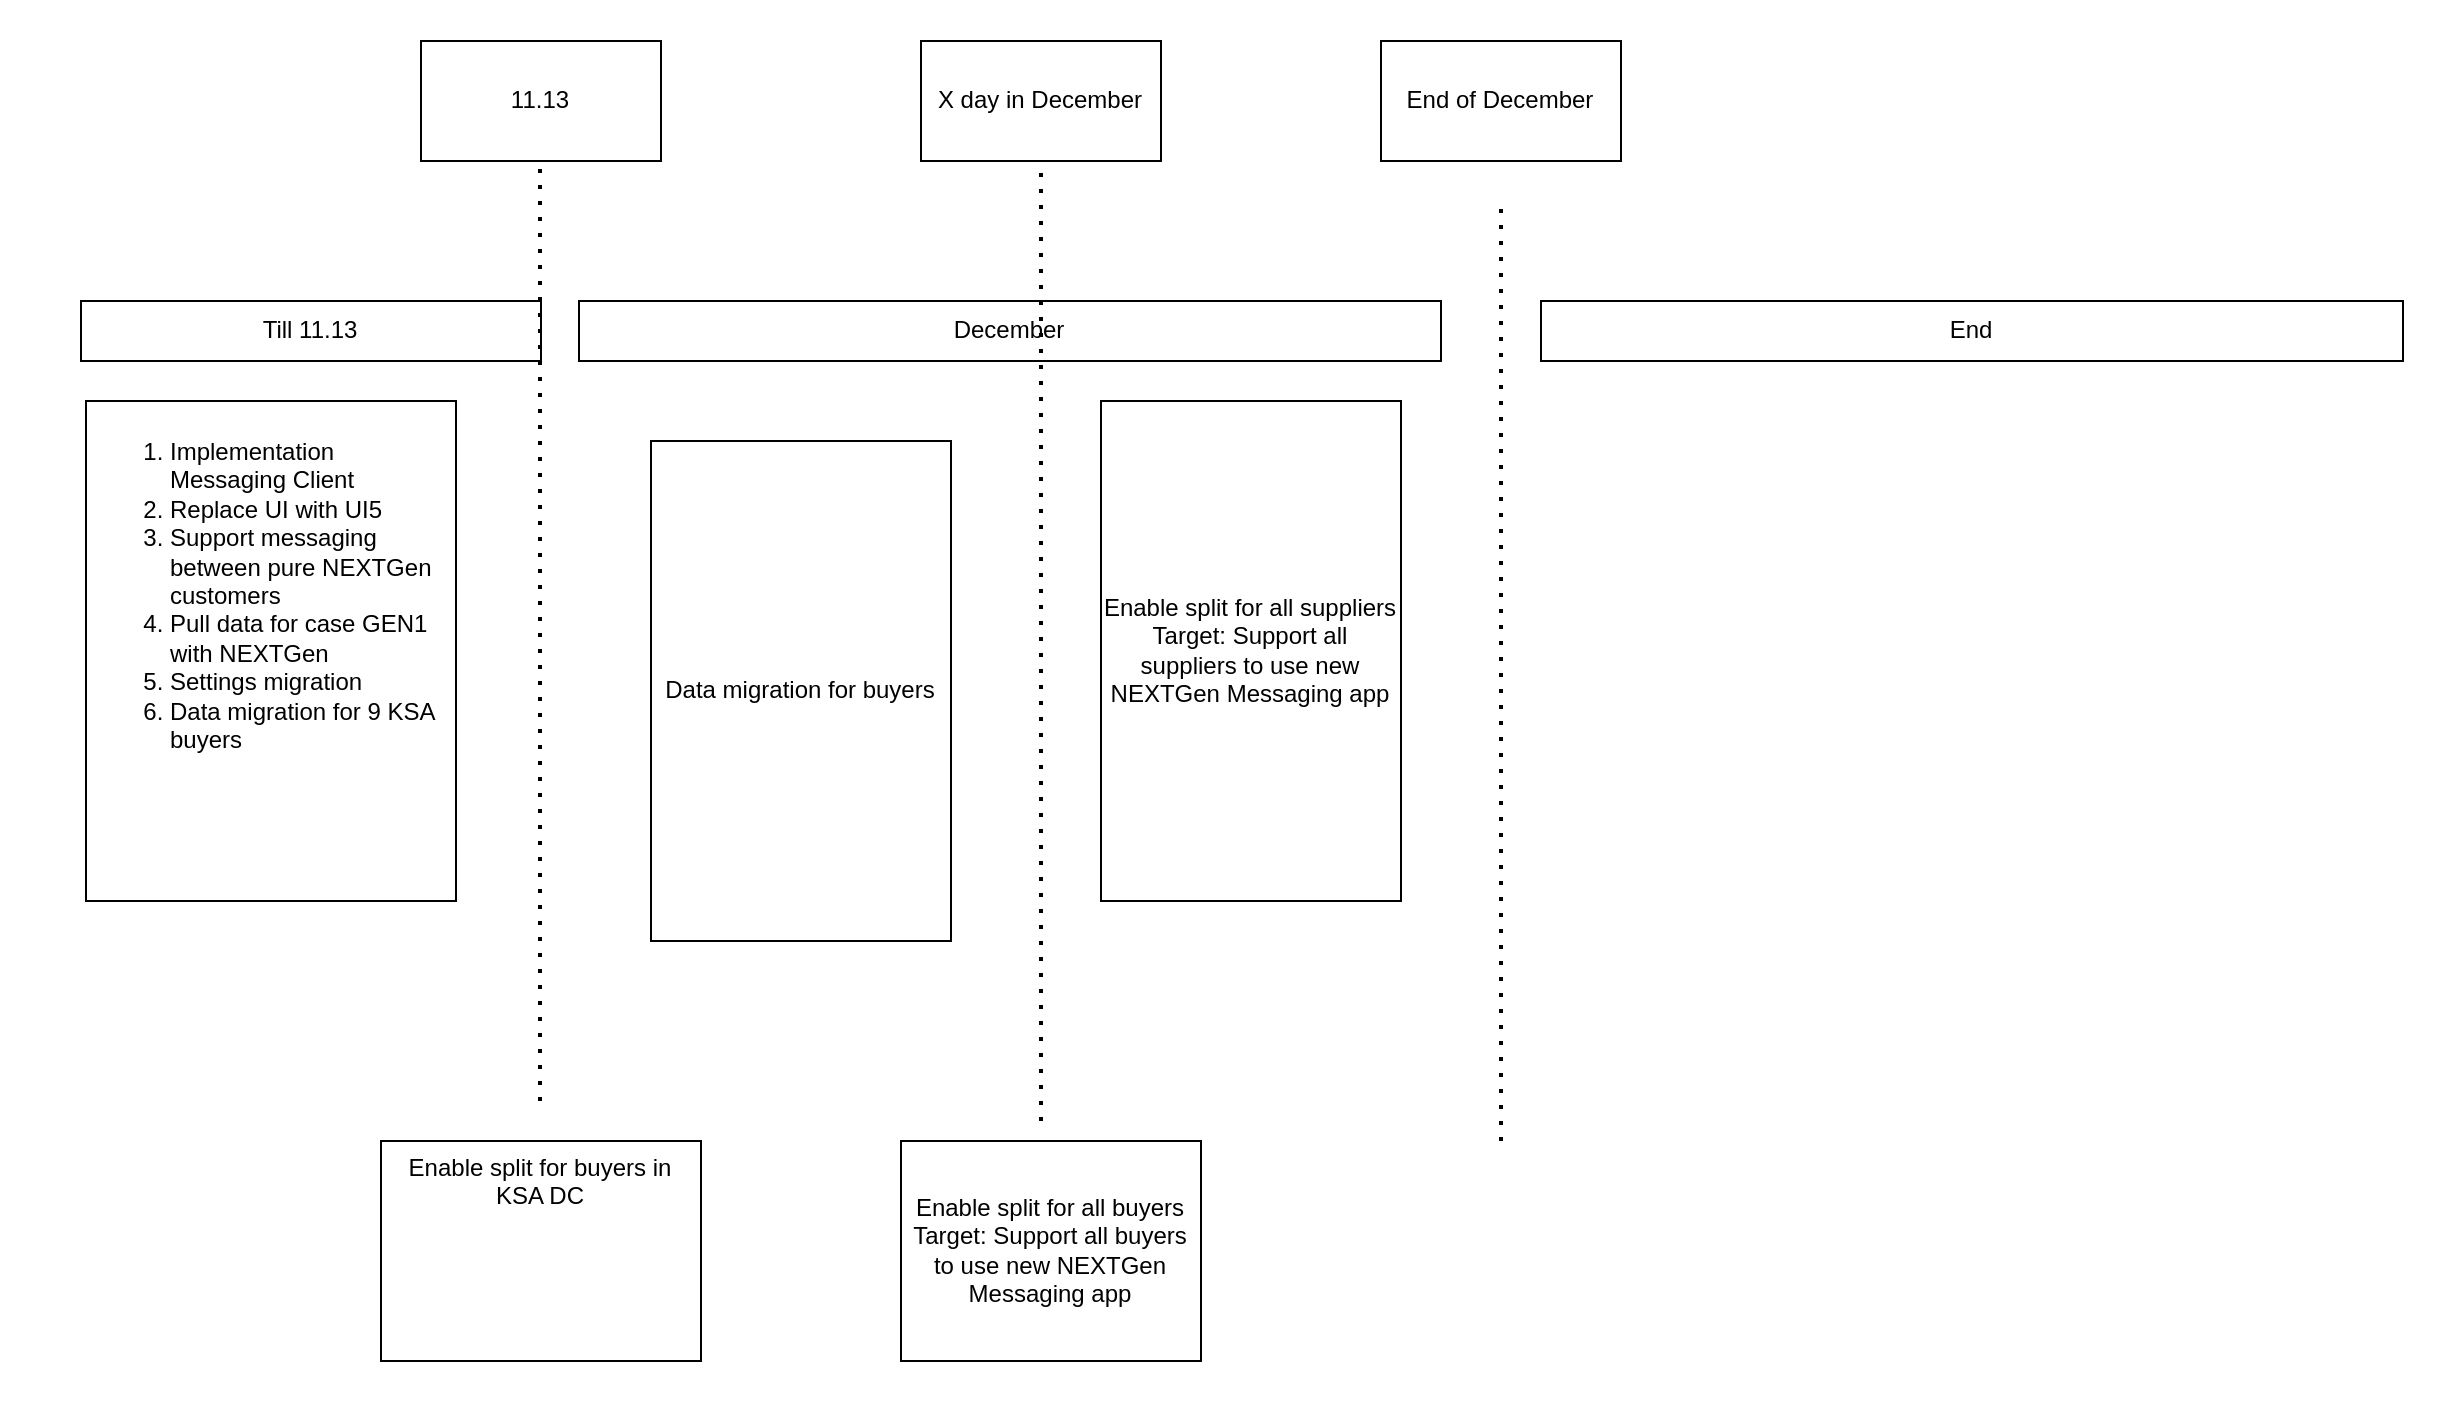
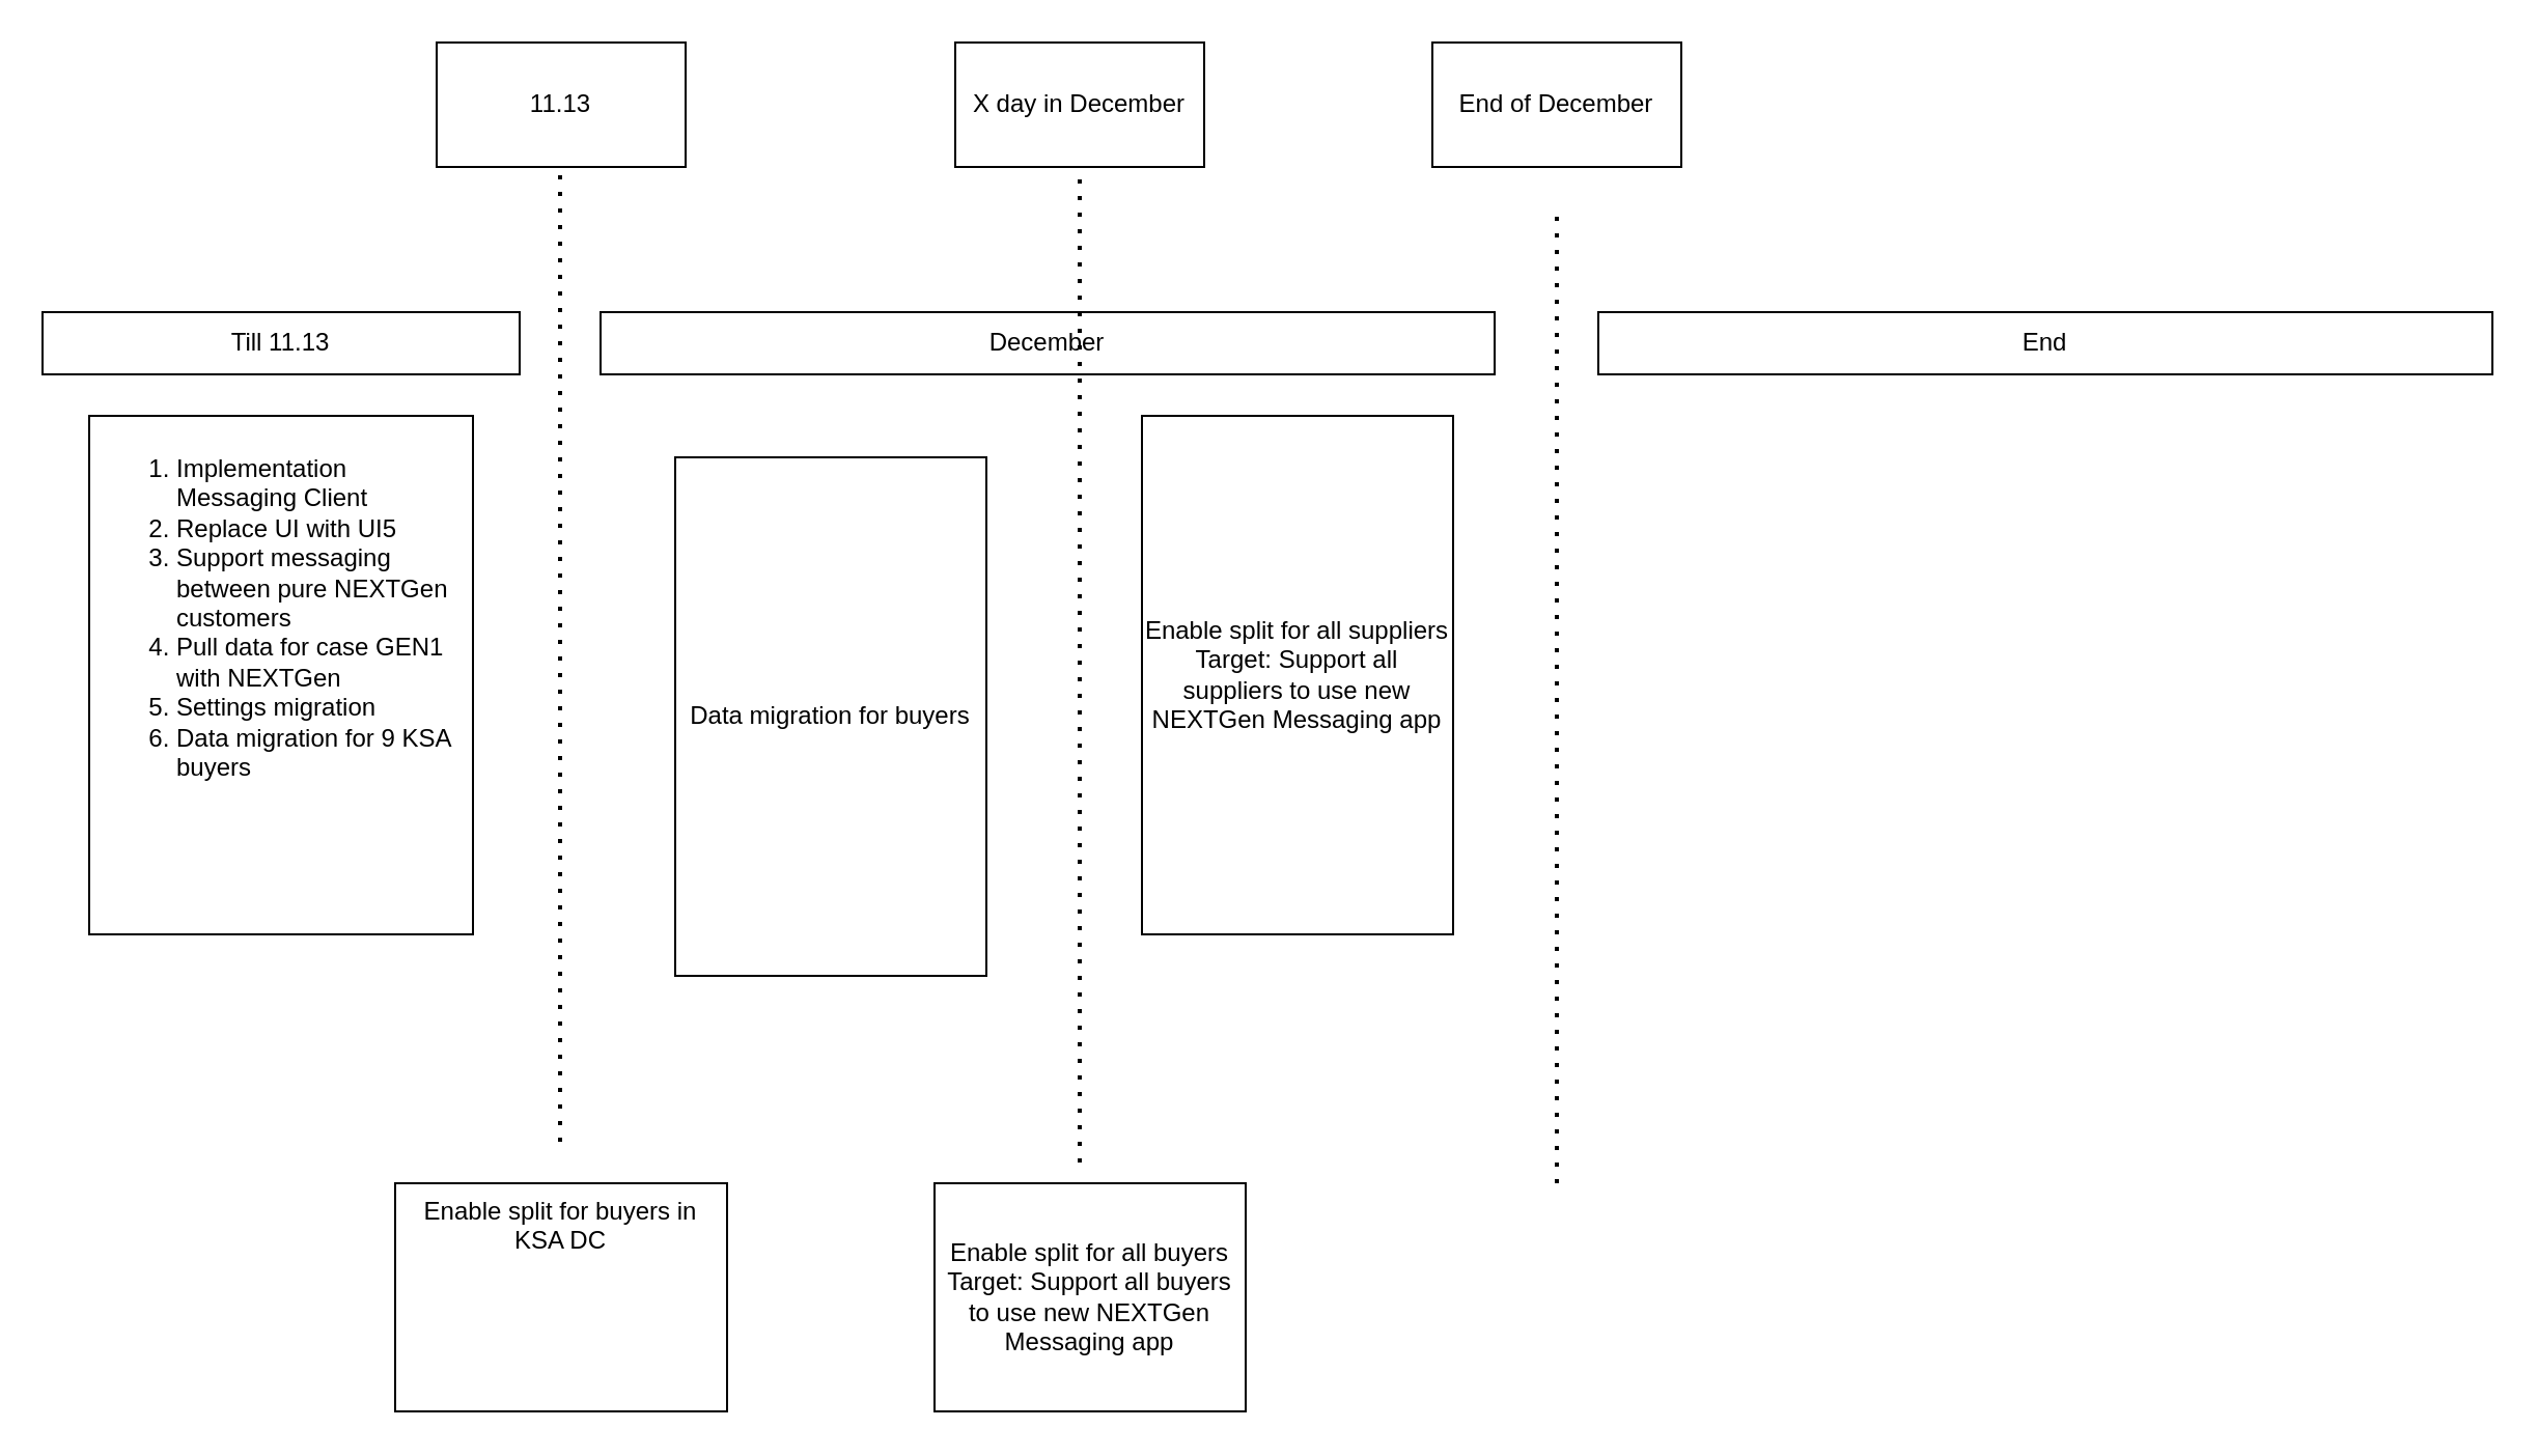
- <mxCell id="2" value="Till 11.13" style="rounded=0;whiteSpace=wrap;html=1;" vertex="1" parent="1"><mxGeometry x="40" y="150" width="230" height="30" as="geometry" /></mxCell>
+ <mxCell id="2" value="Till 11.13" style="rounded=0;whiteSpace=wrap;html=1;" vertex="1" parent="1"><mxGeometry x="20" y="150" width="230" height="30" as="geometry" /></mxCell>
